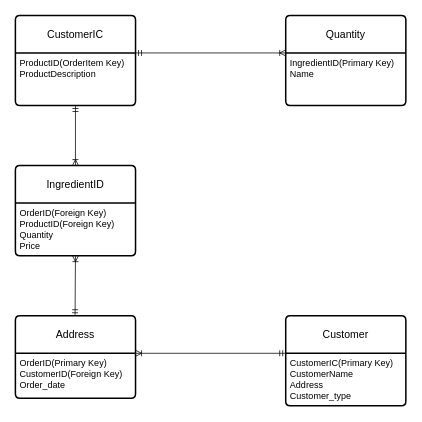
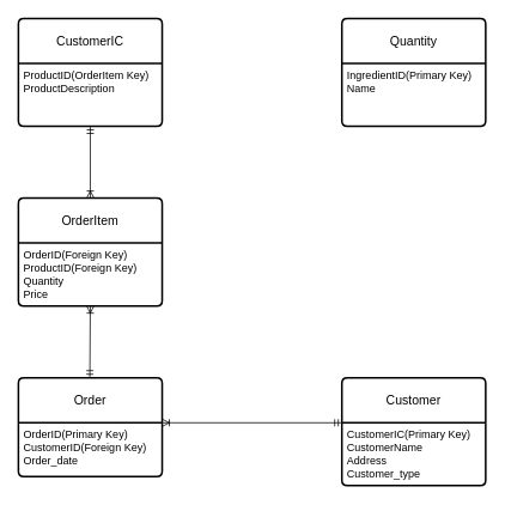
- <mxCell id="15" value="" style="fontSize=12;html=1;endArrow=ERoneToMany;startArrow=ERmandOne;rounded=0;exitX=1;exitY=0;exitDx=0;exitDy=0;entryX=0;entryY=0;entryDx=0;entryDy=0;" edge="1" parent="1" source="12" target="8"><mxGeometry width="100" height="100" relative="1" as="geometry"><mxPoint x="270" y="40" as="sourcePoint" /><mxPoint x="270" y="120" as="targetPoint" /></mxGeometry></mxCell>
- <mxCell id="2" value="IngredientID" style="swimlane;childLayout=stackLayout;horizontal=1;startSize=50;horizontalStack=0;rounded=1;fontSize=14;fontStyle=0;strokeWidth=2;resizeParent=0;resizeLast=1;shadow=0;dashed=0;align=center;arcSize=4;whiteSpace=wrap;html=1;" vertex="1" parent="1"><mxGeometry x="20" y="220" width="160" height="120" as="geometry" /></mxCell>
+ <mxCell id="2" value="OrderItem" style="swimlane;childLayout=stackLayout;horizontal=1;startSize=50;horizontalStack=0;rounded=1;fontSize=14;fontStyle=0;strokeWidth=2;resizeParent=0;resizeLast=1;shadow=0;dashed=0;align=center;arcSize=4;whiteSpace=wrap;html=1;" vertex="1" parent="1"><mxGeometry x="20" y="220" width="160" height="120" as="geometry" /></mxCell>
- <mxCell id="4" value="Address" style="swimlane;childLayout=stackLayout;horizontal=1;startSize=50;horizontalStack=0;rounded=1;fontSize=14;fontStyle=0;strokeWidth=2;resizeParent=0;resizeLast=1;shadow=0;dashed=0;align=center;arcSize=4;whiteSpace=wrap;html=1;" vertex="1" parent="1"><mxGeometry x="20" y="420" width="160" height="110" as="geometry" /></mxCell>
+ <mxCell id="4" value="Order" style="swimlane;childLayout=stackLayout;horizontal=1;startSize=50;horizontalStack=0;rounded=1;fontSize=14;fontStyle=0;strokeWidth=2;resizeParent=0;resizeLast=1;shadow=0;dashed=0;align=center;arcSize=4;whiteSpace=wrap;html=1;" vertex="1" parent="1"><mxGeometry x="20" y="420" width="160" height="110" as="geometry" /></mxCell>
